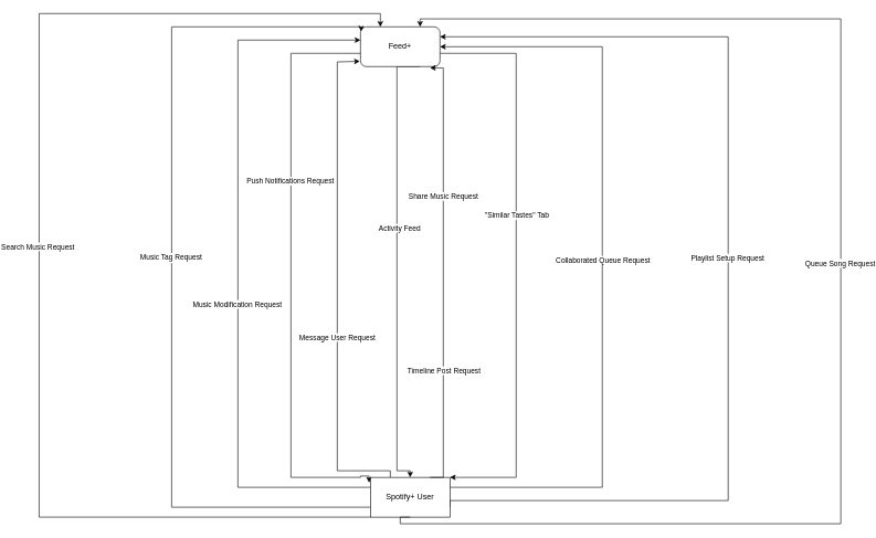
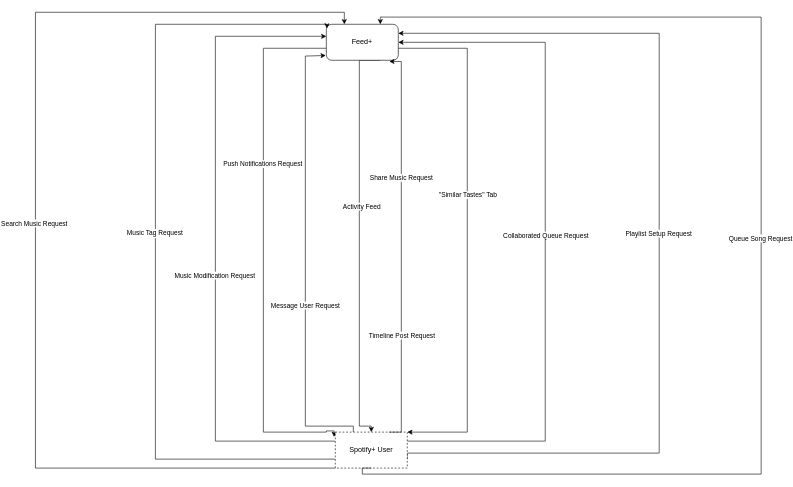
- <mxCell id="22" value="Spotify+ User" style="rounded=0;whiteSpace=wrap;html=1;" vertex="1" parent="1"><mxGeometry x="520" y="720" width="120" height="60" as="geometry" /></mxCell>
+ <mxCell id="22" value="Spotify+ User" style="rounded=0;whiteSpace=wrap;html=1;dashed=1;" vertex="1" parent="1"><mxGeometry x="520" y="720" width="120" height="60" as="geometry" /></mxCell>
